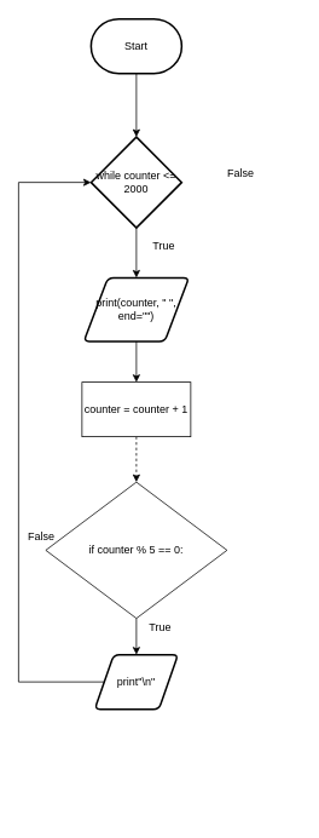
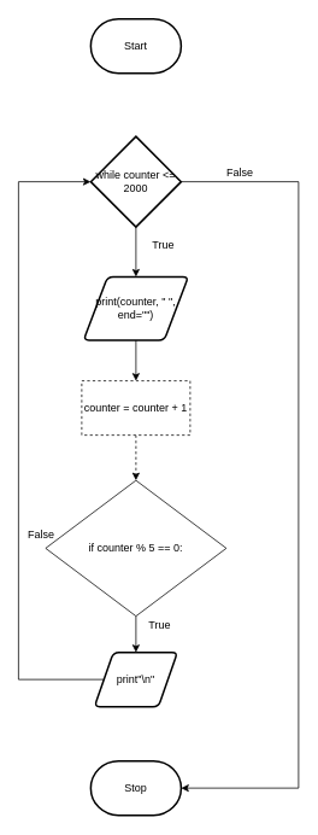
- <mxCell id="2" style="edgeStyle=orthogonalEdgeStyle;html=1;entryX=0.5;entryY=0;entryDx=0;entryDy=0;entryPerimeter=0;rounded=0;" edge="1" parent="1" source="3" target="15"><mxGeometry relative="1" as="geometry" /></mxCell>
+ <mxCell id="14" style="edgeStyle=orthogonalEdgeStyle;rounded=0;html=1;entryX=1;entryY=0.5;entryDx=0;entryDy=0;entryPerimeter=0;" edge="1" parent="1" source="15" target="4"><mxGeometry relative="1" as="geometry"><Array as="points"><mxPoint x="330" y="200" /><mxPoint x="330" y="870" /></Array></mxGeometry></mxCell>
- <mxCell id="17" value="counter = counter + 1" style="rounded=0;whiteSpace=wrap;html=1;" vertex="1" parent="1"><mxGeometry x="90" y="420" width="120" height="60" as="geometry" /></mxCell>
+ <mxCell id="17" value="counter = counter + 1" style="rounded=0;whiteSpace=wrap;html=1;dashed=1;" vertex="1" parent="1"><mxGeometry x="90" y="420" width="120" height="60" as="geometry" /></mxCell>
+ <mxCell id="4" value="Stop" style="strokeWidth=2;html=1;shape=mxgraph.flowchart.terminator;whiteSpace=wrap;" parent="1" vertex="1"><mxGeometry x="100" y="840" width="100" height="60" as="geometry" /></mxCell>
